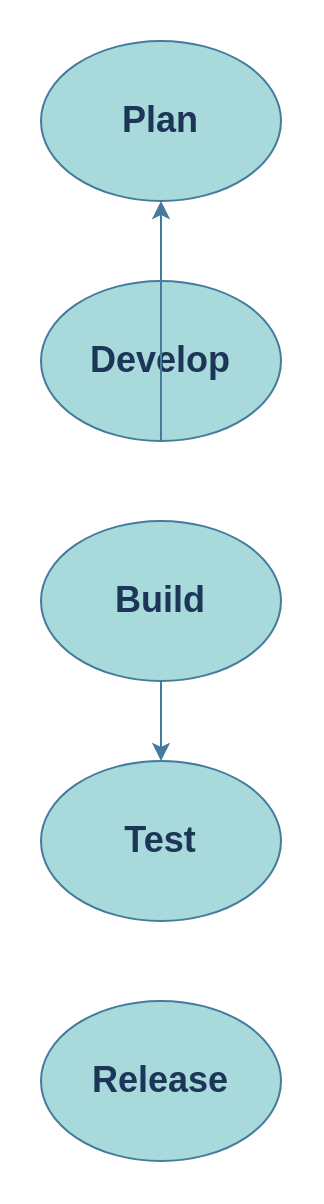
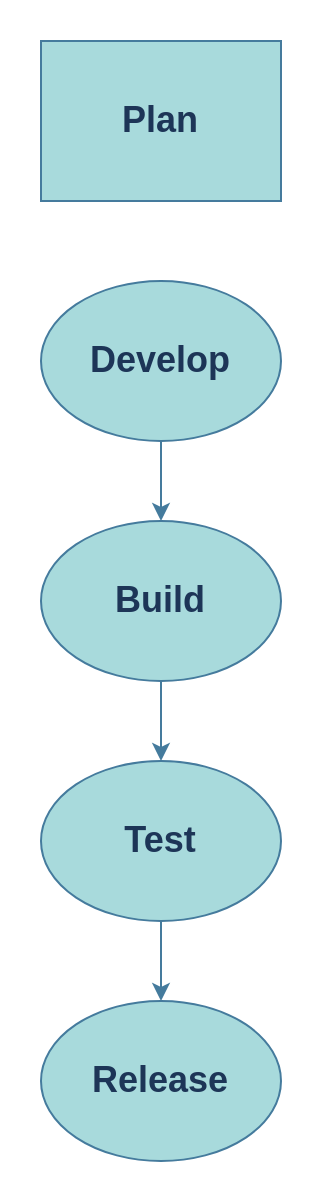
- <mxCell id="2" value="&lt;h2&gt;Plan&lt;/h2&gt;" style="ellipse;whiteSpace=wrap;html=1;labelBackgroundColor=none;fillColor=#A8DADC;strokeColor=#457B9D;fontColor=#1D3557;align=center;fontStyle=1;fontFamily=Helvetica;" vertex="1" parent="1"><mxGeometry x="20" y="20" width="120" height="80" as="geometry" /></mxCell>
+ <mxCell id="2" value="&lt;h2&gt;Plan&lt;/h2&gt;" style="whiteSpace=wrap;html=1;labelBackgroundColor=none;fillColor=#A8DADC;strokeColor=#457B9D;fontColor=#1D3557;align=center;fontStyle=1;fontFamily=Helvetica;rounded=0;" vertex="1" parent="1"><mxGeometry x="20" y="20" width="120" height="80" as="geometry" /></mxCell>
- <mxCell id="4" value="" style="endArrow=classic;html=1;rounded=0;exitX=0.5;exitY=1;exitDx=0;exitDy=0;labelBackgroundColor=none;strokeColor=#457B9D;fontColor=default;" edge="1" parent="1" source="3" target="2"><mxGeometry width="50" height="50" relative="1" as="geometry"><mxPoint x="70" y="300" as="sourcePoint" /><mxPoint x="80" y="250" as="targetPoint" /></mxGeometry></mxCell>
+ <mxCell id="4" value="" style="endArrow=classic;html=1;rounded=0;exitX=0.5;exitY=1;exitDx=0;exitDy=0;labelBackgroundColor=none;strokeColor=#457B9D;fontColor=default;" edge="1" parent="1" source="3" target="5"><mxGeometry width="50" height="50" relative="1" as="geometry"><mxPoint x="70" y="300" as="sourcePoint" /><mxPoint x="80" y="250" as="targetPoint" /></mxGeometry></mxCell>
+ <mxCell id="8" value="" style="endArrow=classic;html=1;rounded=0;exitX=0.5;exitY=1;exitDx=0;exitDy=0;labelBackgroundColor=none;strokeColor=#457B9D;fontColor=default;" edge="1" parent="1" source="6" target="9"><mxGeometry width="50" height="50" relative="1" as="geometry"><mxPoint x="70" y="300" as="sourcePoint" /><mxPoint x="80" y="500" as="targetPoint" /></mxGeometry></mxCell>
